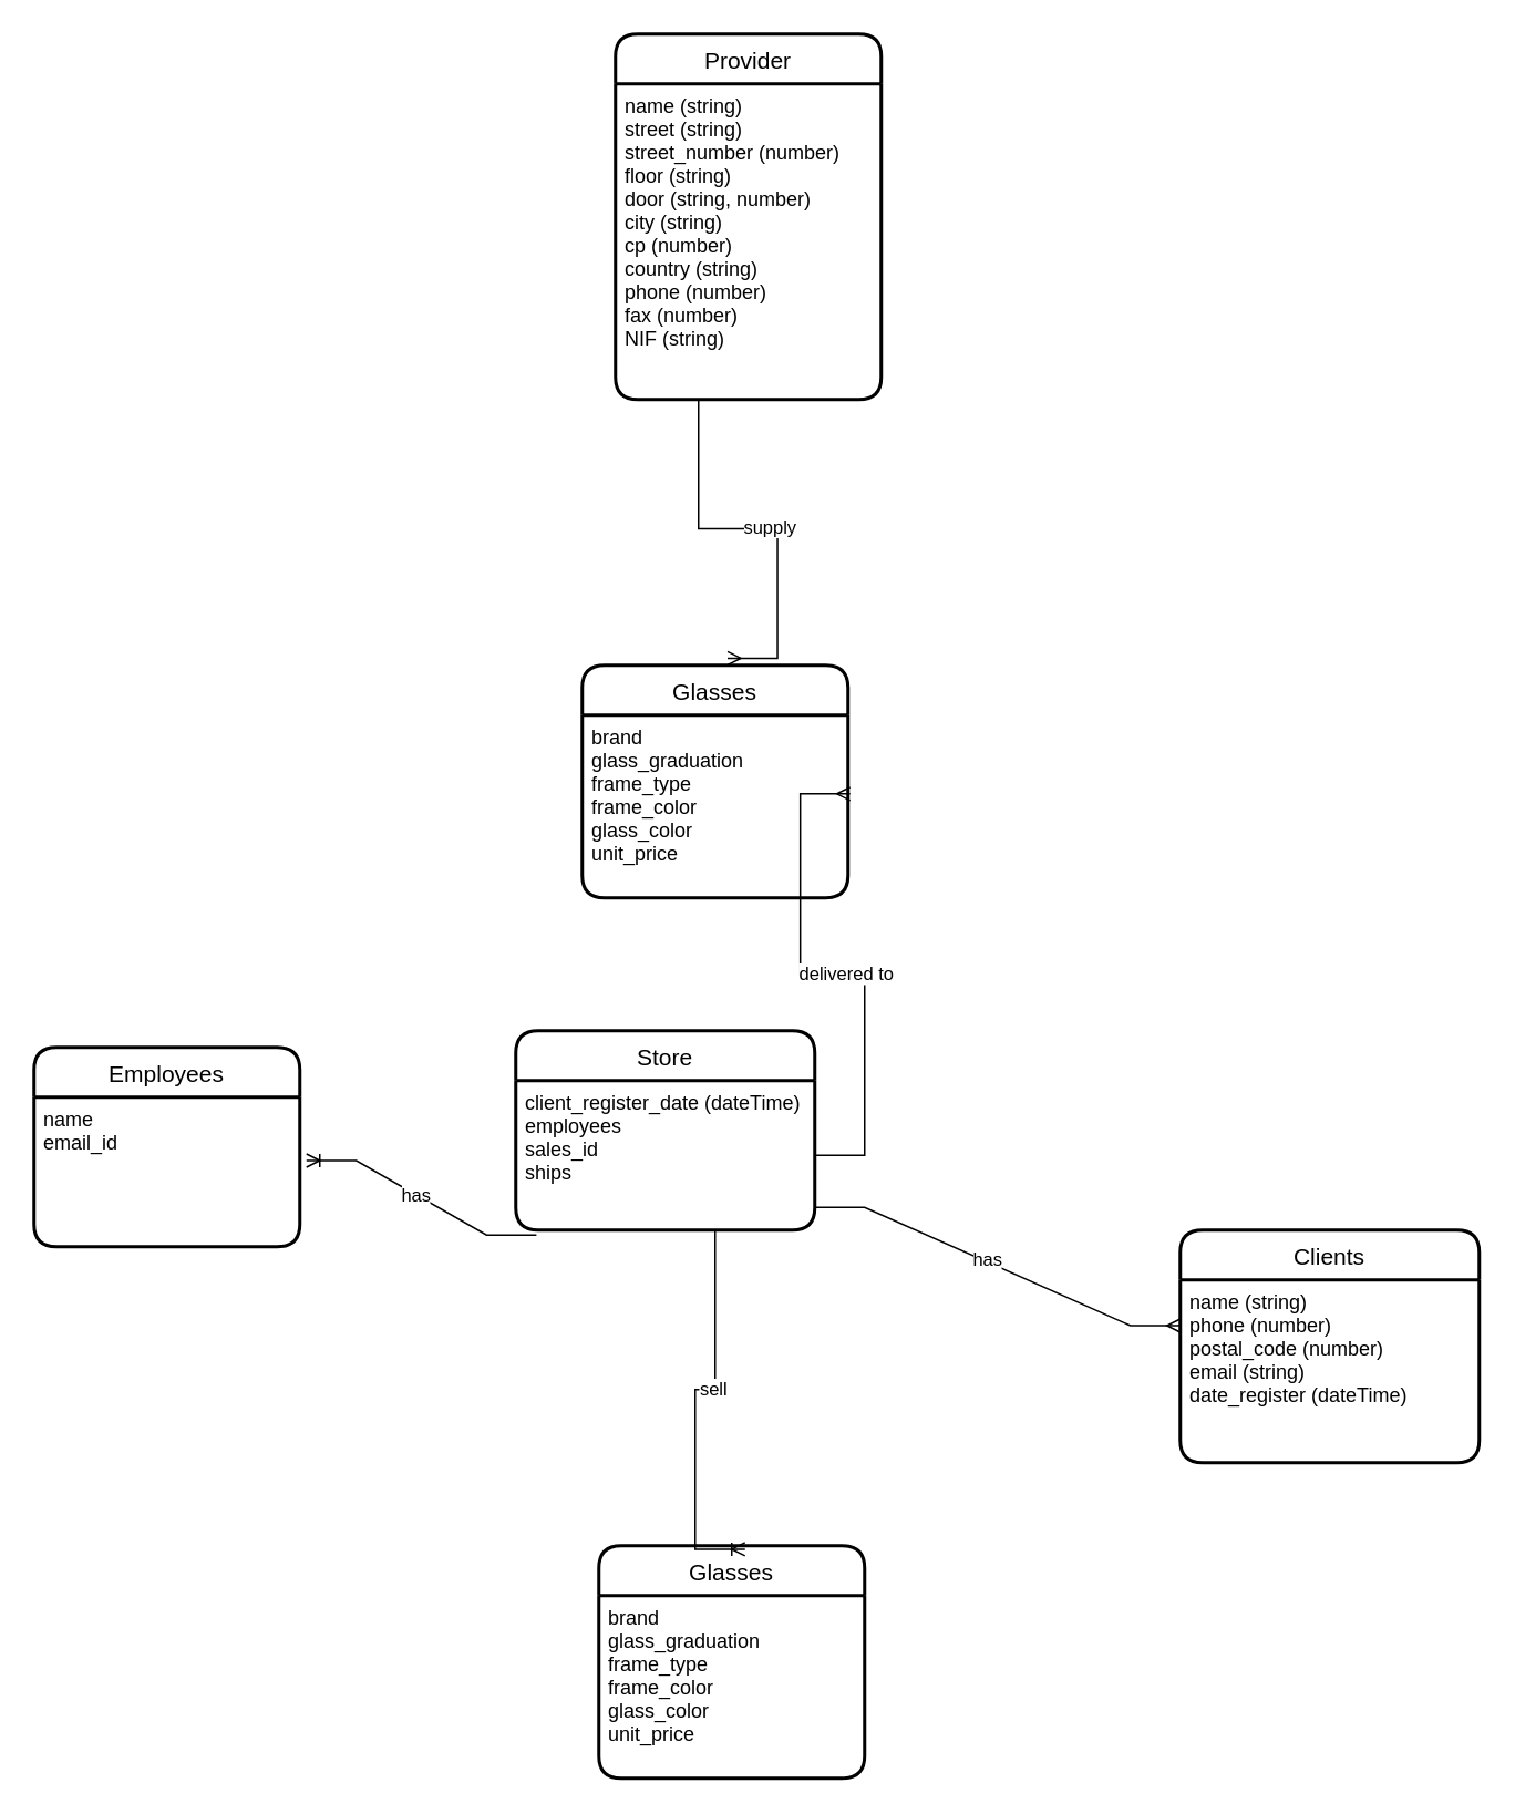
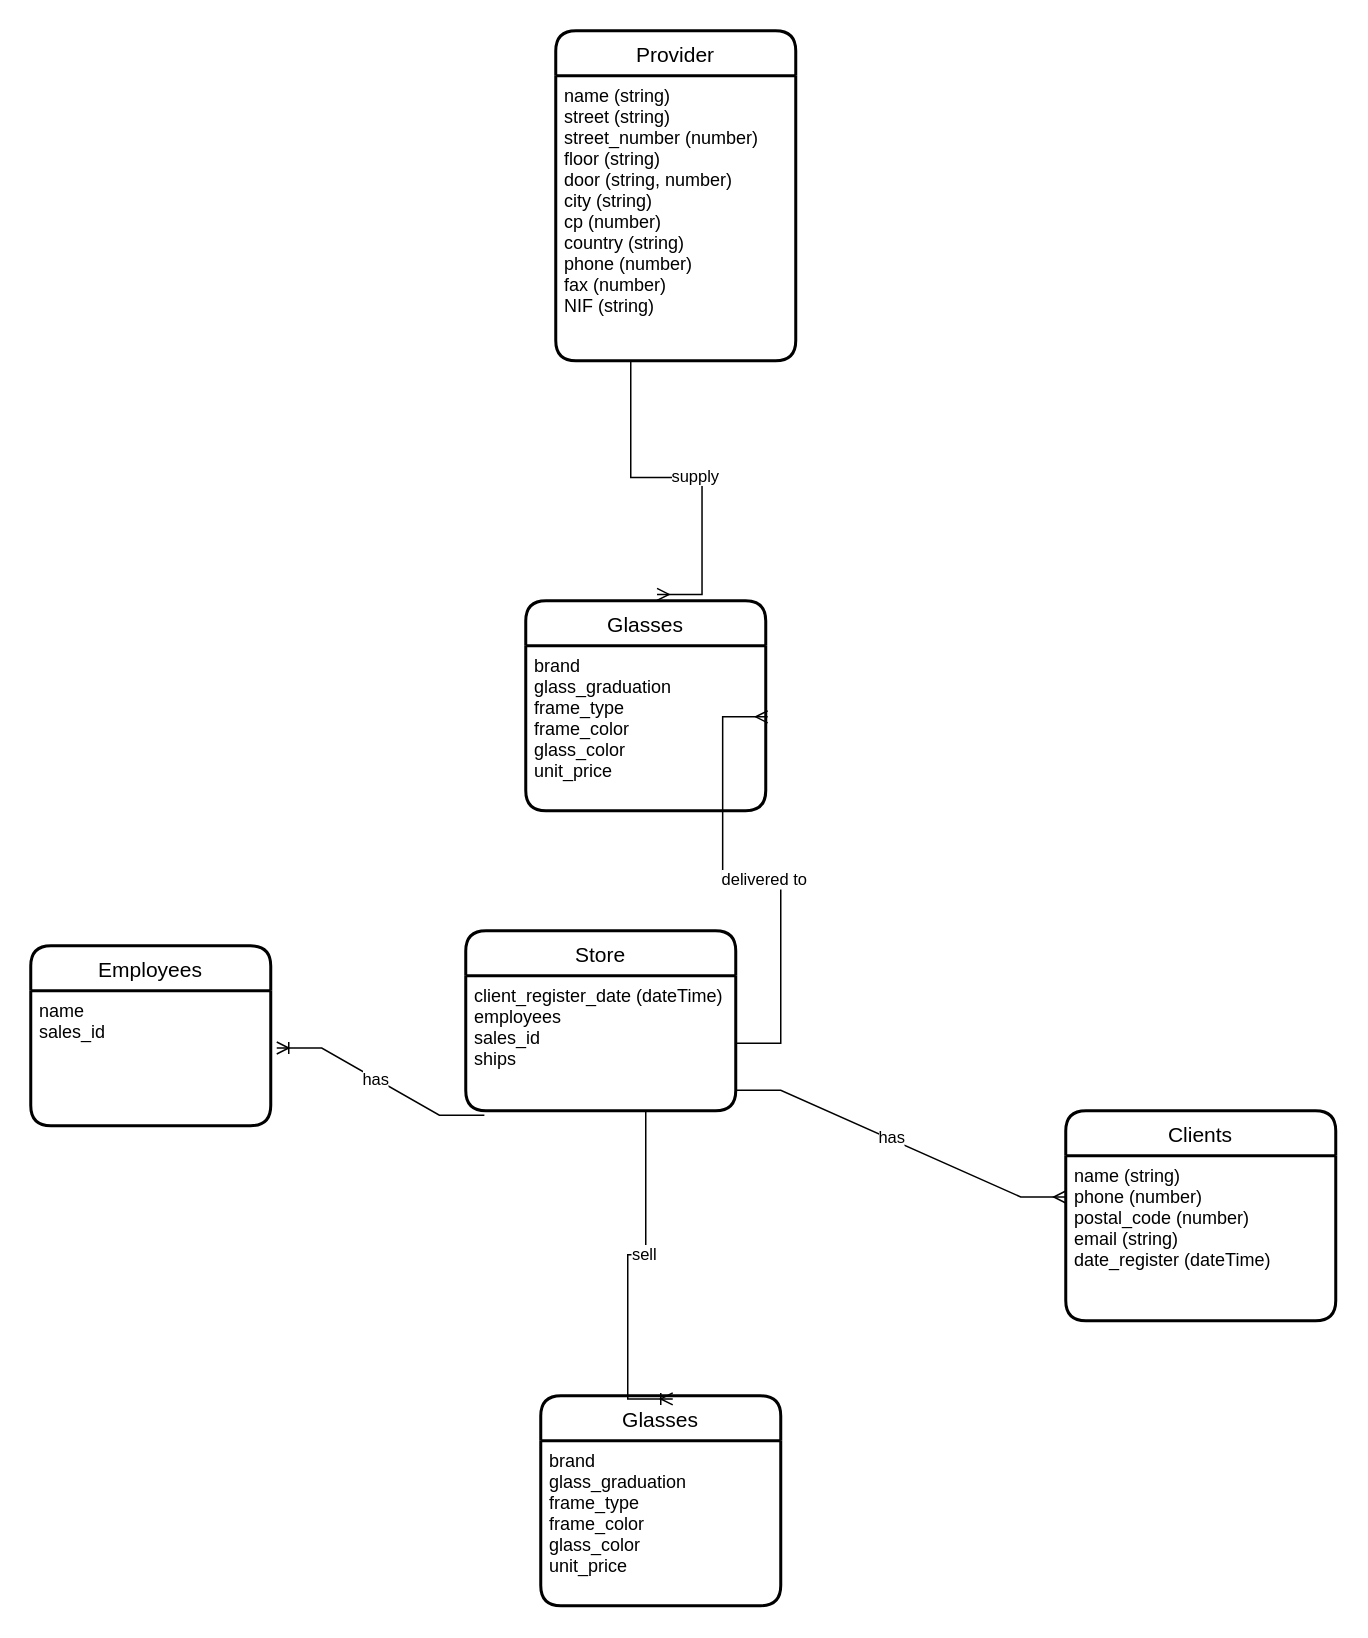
- <mxCell id="21" value="name&#10;email_id" style="align=left;strokeColor=none;fillColor=none;spacingLeft=4;fontSize=12;verticalAlign=top;resizable=0;rotatable=0;part=1;" vertex="1" parent="20"><mxGeometry y="30" width="160" height="90" as="geometry" /></mxCell>
+ <mxCell id="21" value="name&#10;sales_id" style="align=left;strokeColor=none;fillColor=none;spacingLeft=4;fontSize=12;verticalAlign=top;resizable=0;rotatable=0;part=1;" vertex="1" parent="20"><mxGeometry y="30" width="160" height="90" as="geometry" /></mxCell>
